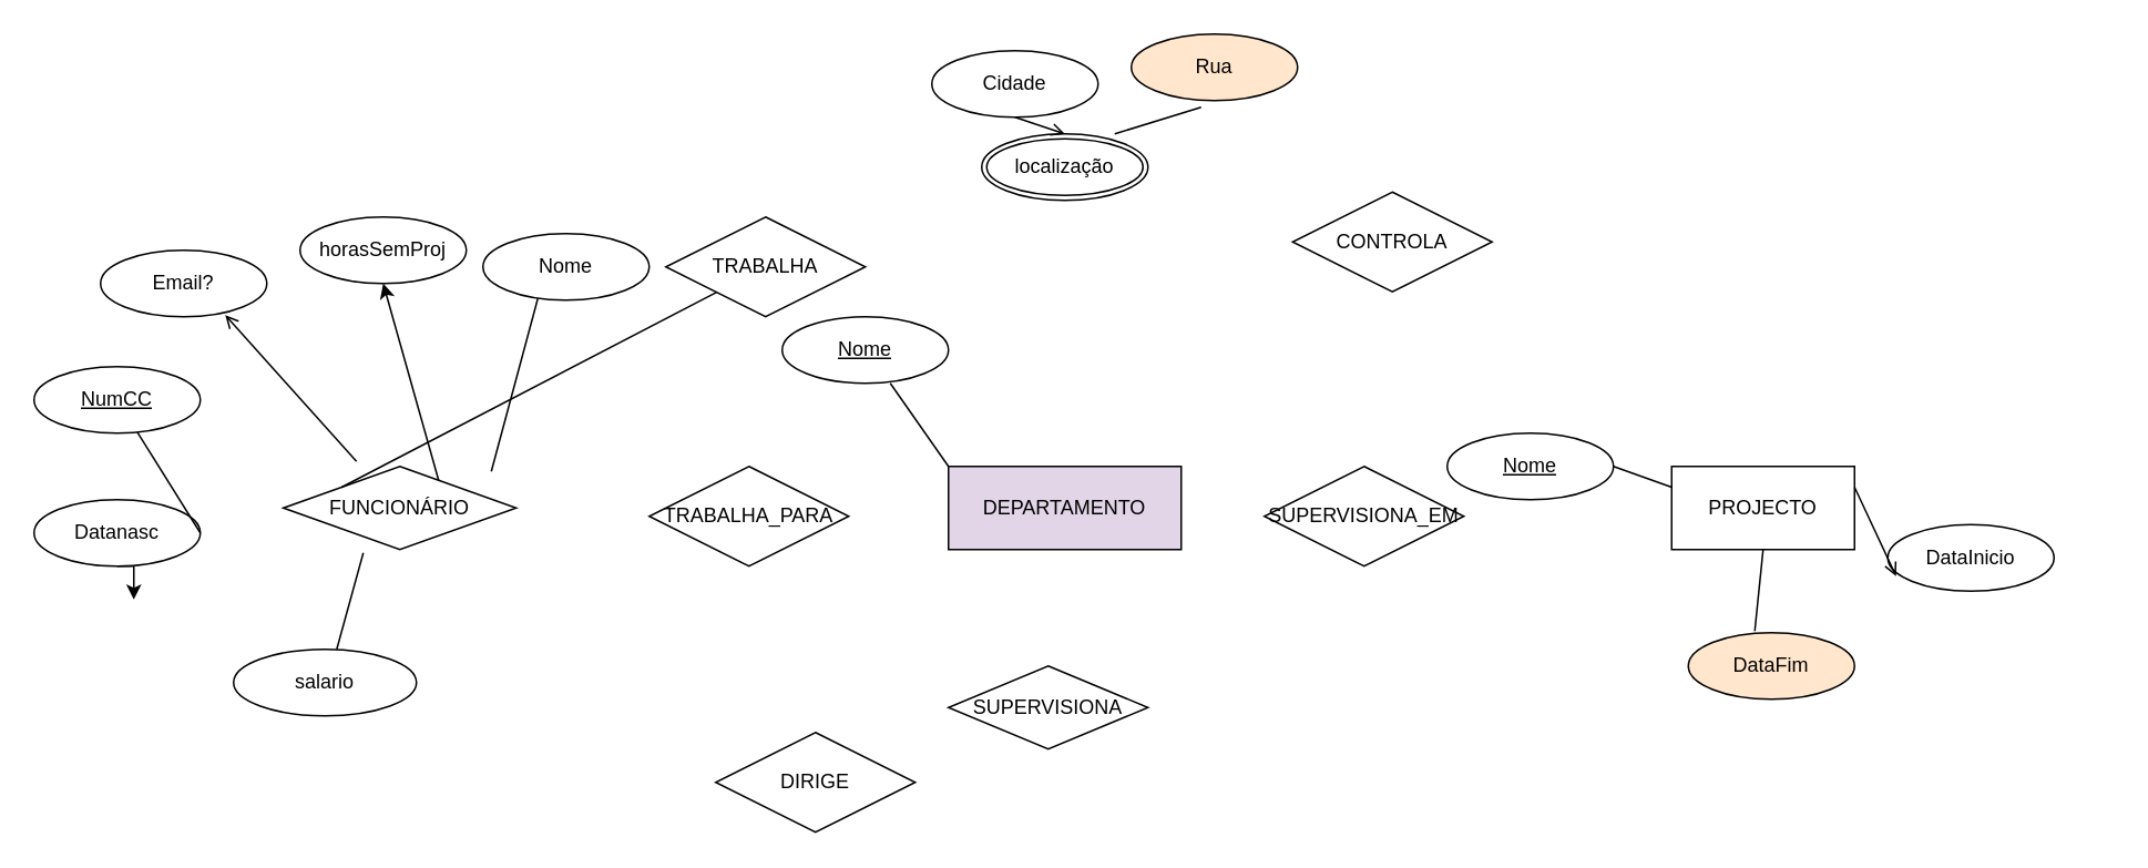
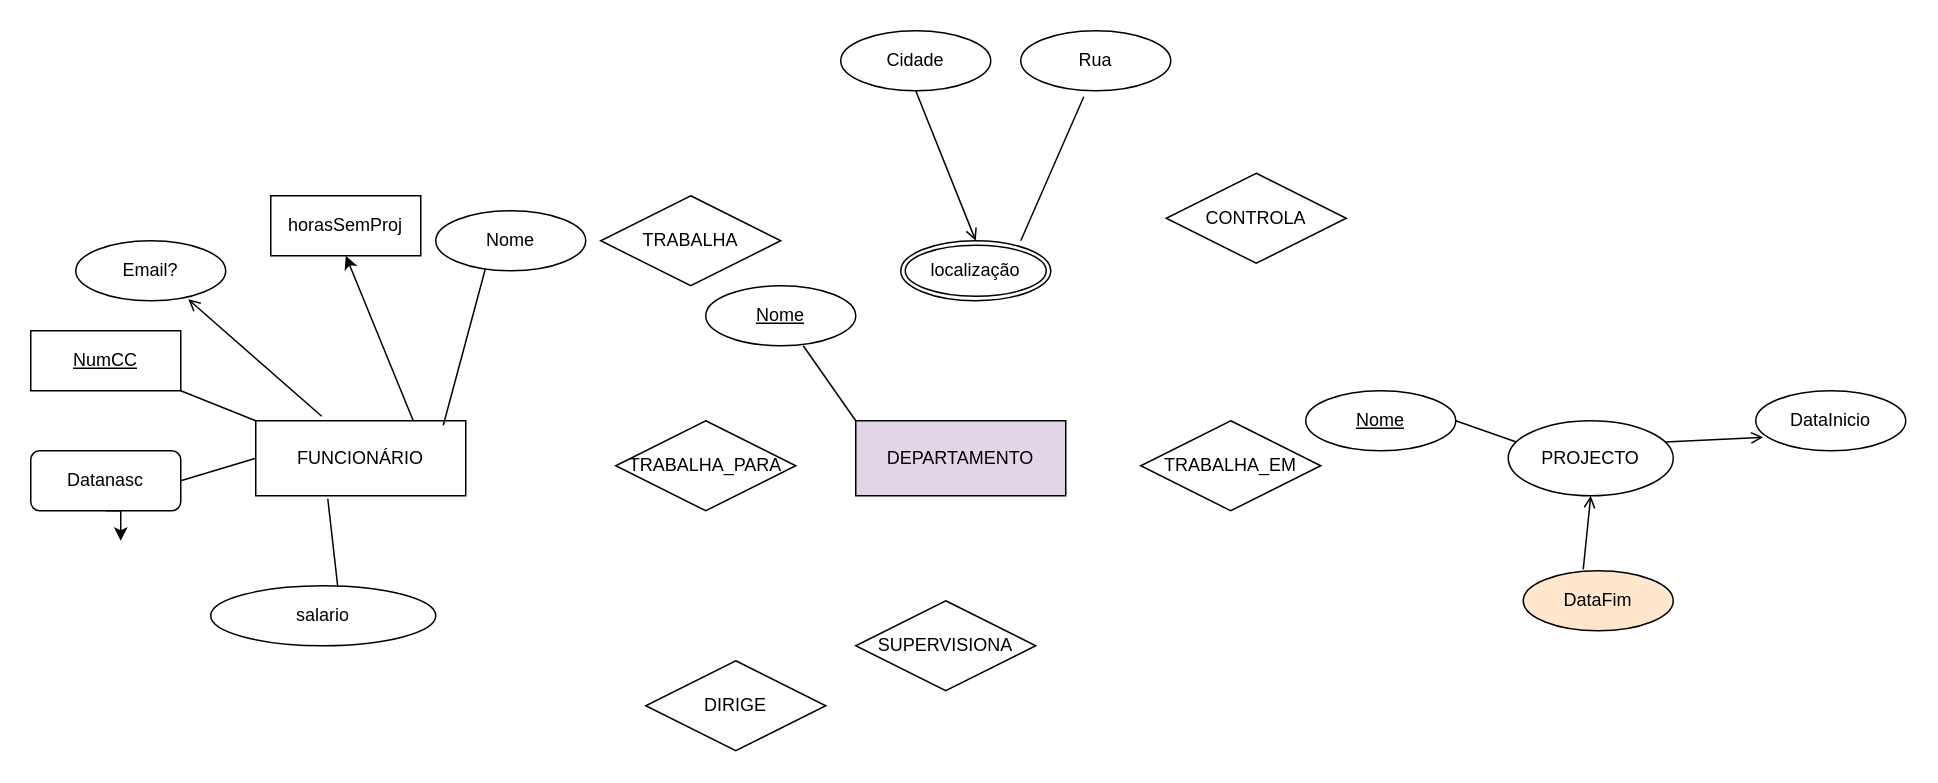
- <mxCell id="25" value="Rua" style="ellipse;whiteSpace=wrap;html=1;align=center;fillColor=#ffe6cc;" parent="1" vertex="1"><mxGeometry x="680" y="20" width="100" height="40" as="geometry" /></mxCell>
+ <mxCell id="25" value="Rua" style="ellipse;whiteSpace=wrap;html=1;align=center;" parent="1" vertex="1"><mxGeometry x="680" y="20" width="100" height="40" as="geometry" /></mxCell>
- <mxCell id="26" value="Cidade" style="ellipse;whiteSpace=wrap;html=1;align=center;" parent="1" vertex="1"><mxGeometry x="560" y="30" width="100" height="40" as="geometry" /></mxCell>
+ <mxCell id="26" value="Cidade" style="ellipse;whiteSpace=wrap;html=1;align=center;" parent="1" vertex="1"><mxGeometry x="560" y="20" width="100" height="40" as="geometry" /></mxCell>
- <mxCell id="15" value="localização" style="ellipse;shape=doubleEllipse;margin=3;whiteSpace=wrap;html=1;align=center;" parent="1" vertex="1"><mxGeometry x="590" y="80" width="100" height="40" as="geometry" /></mxCell>
+ <mxCell id="15" value="localização" style="ellipse;shape=doubleEllipse;margin=3;whiteSpace=wrap;html=1;align=center;" parent="1" vertex="1"><mxGeometry x="600" y="160" width="100" height="40" as="geometry" /></mxCell>
- <mxCell id="9" value="horasSemProj" style="ellipse;whiteSpace=wrap;html=1;align=center;" parent="1" vertex="1"><mxGeometry x="180" y="130" width="100" height="40" as="geometry" /></mxCell>
+ <mxCell id="9" value="horasSemProj" style="whiteSpace=wrap;html=1;align=center;rounded=0;" parent="1" vertex="1"><mxGeometry x="180" y="130" width="100" height="40" as="geometry" /></mxCell>
- <mxCell id="7" value="Email?" style="ellipse;whiteSpace=wrap;html=1;align=center;" parent="1" vertex="1"><mxGeometry x="60" y="150" width="100" height="40" as="geometry" /></mxCell>
+ <mxCell id="7" value="Email?" style="ellipse;whiteSpace=wrap;html=1;align=center;" parent="1" vertex="1"><mxGeometry x="50" y="160" width="100" height="40" as="geometry" /></mxCell>
- <mxCell id="13" value="" style="endArrow=none;html=1;rounded=0;exitX=0;exitY=0;exitDx=0;exitDy=0;" parent="1" source="4" edge="1" target="33"><mxGeometry relative="1" as="geometry"><mxPoint x="110" y="310" as="sourcePoint" /><mxPoint x="122" y="257" as="targetPoint" /></mxGeometry></mxCell>
+ <mxCell id="13" value="" style="endArrow=none;html=1;rounded=0;exitX=0;exitY=0;exitDx=0;exitDy=0;entryX=1;entryY=1;entryDx=0;entryDy=0;" parent="1" source="4" edge="1" target="19"><mxGeometry relative="1" as="geometry"><mxPoint x="110" y="310" as="sourcePoint" /><mxPoint x="122" y="257" as="targetPoint" /></mxGeometry></mxCell>
- <mxCell id="19" value="NumCC" style="ellipse;whiteSpace=wrap;html=1;align=center;fontStyle=4;" parent="1" vertex="1"><mxGeometry x="20" y="220" width="100" height="40" as="geometry" /></mxCell>
+ <mxCell id="19" value="NumCC" style="whiteSpace=wrap;html=1;align=center;fontStyle=4;rounded=0;" parent="1" vertex="1"><mxGeometry x="20" y="220" width="100" height="40" as="geometry" /></mxCell>
- <mxCell id="12" value="" style="endArrow=none;html=1;rounded=0;exitX=1;exitY=0.5;exitDx=0;exitDy=0;" parent="1" source="6" target="19" edge="1"><mxGeometry relative="1" as="geometry"><mxPoint x="120" y="320" as="sourcePoint" /><mxPoint x="115" y="290" as="targetPoint" /></mxGeometry></mxCell>
+ <mxCell id="12" value="" style="endArrow=none;html=1;rounded=0;entryX=0;entryY=0.5;entryDx=0;entryDy=0;exitX=1;exitY=0.5;exitDx=0;exitDy=0;" parent="1" source="6" target="4" edge="1"><mxGeometry relative="1" as="geometry"><mxPoint x="120" y="320" as="sourcePoint" /><mxPoint x="115" y="290" as="targetPoint" /></mxGeometry></mxCell>
- <mxCell id="4" value="FUNCIONÁRIO" style="rhombus;whiteSpace=wrap;html=1;align=center;" parent="1" vertex="1"><mxGeometry x="170" y="280" width="140" height="50" as="geometry" /></mxCell>
+ <mxCell id="4" value="FUNCIONÁRIO" style="whiteSpace=wrap;html=1;align=center;" parent="1" vertex="1"><mxGeometry x="170" y="280" width="140" height="50" as="geometry" /></mxCell>
- <mxCell id="3" value="PROJECTO" style="whiteSpace=wrap;html=1;align=center;" parent="1" vertex="1"><mxGeometry x="1005" y="280" width="110" height="50" as="geometry" /></mxCell>
+ <mxCell id="3" value="PROJECTO" style="ellipse;whiteSpace=wrap;html=1;align=center;" parent="1" vertex="1"><mxGeometry x="1005" y="280" width="110" height="50" as="geometry" /></mxCell>
- <mxCell id="32" value="TRABALHA_PARA" style="shape=rhombus;perimeter=rhombusPerimeter;whiteSpace=wrap;html=1;align=center;" vertex="1" parent="1"><mxGeometry x="390" y="280" width="120" height="60" as="geometry" /></mxCell>
+ <mxCell id="32" value="TRABALHA_PARA" style="shape=rhombus;perimeter=rhombusPerimeter;whiteSpace=wrap;html=1;align=center;" vertex="1" parent="1"><mxGeometry x="410" y="280" width="120" height="60" as="geometry" /></mxCell>
- <mxCell id="36" value="SUPERVISIONA_EM" style="shape=rhombus;perimeter=rhombusPerimeter;whiteSpace=wrap;html=1;align=center;" vertex="1" parent="1"><mxGeometry x="760" y="280" width="120" height="60" as="geometry" /></mxCell>
+ <mxCell id="36" value="TRABALHA_EM" style="shape=rhombus;perimeter=rhombusPerimeter;whiteSpace=wrap;html=1;align=center;" vertex="1" parent="1"><mxGeometry x="760" y="280" width="120" height="60" as="geometry" /></mxCell>
- <mxCell id="6" value="Datanasc" style="ellipse;whiteSpace=wrap;html=1;align=center;" parent="1" vertex="1"><mxGeometry x="20" y="300" width="100" height="40" as="geometry" /></mxCell>
+ <mxCell id="6" value="Datanasc" style="whiteSpace=wrap;html=1;align=center;rounded=1;" parent="1" vertex="1"><mxGeometry x="20" y="300" width="100" height="40" as="geometry" /></mxCell>
- <mxCell id="29" value="" style="endArrow=none;html=1;rounded=0;entryX=0.5;entryY=1;entryDx=0;entryDy=0;exitX=0.4;exitY=-0.025;exitDx=0;exitDy=0;exitPerimeter=0;" parent="1" source="17" target="3" edge="1"><mxGeometry relative="1" as="geometry"><mxPoint x="1040" y="420" as="sourcePoint" /><mxPoint x="1090" y="370" as="targetPoint" /></mxGeometry></mxCell>
+ <mxCell id="29" value="" style="endArrow=open;html=1;rounded=0;entryX=0.5;entryY=1;entryDx=0;entryDy=0;exitX=0.4;exitY=-0.025;exitDx=0;exitDy=0;exitPerimeter=0;" parent="1" source="17" target="3" edge="1"><mxGeometry relative="1" as="geometry"><mxPoint x="1040" y="420" as="sourcePoint" /><mxPoint x="1090" y="370" as="targetPoint" /></mxGeometry></mxCell>
- <mxCell id="18" value="DataInicio" style="ellipse;whiteSpace=wrap;html=1;align=center;" parent="1" vertex="1"><mxGeometry x="1135" y="315" width="100" height="40" as="geometry" /></mxCell>
+ <mxCell id="18" value="DataInicio" style="ellipse;whiteSpace=wrap;html=1;align=center;" parent="1" vertex="1"><mxGeometry x="1170" y="260" width="100" height="40" as="geometry" /></mxCell>
- <mxCell id="8" value="salario" style="ellipse;whiteSpace=wrap;html=1;align=center;" parent="1" vertex="1"><mxGeometry x="140" y="390" width="110" height="40" as="geometry" /></mxCell>
+ <mxCell id="8" value="salario" style="ellipse;whiteSpace=wrap;html=1;align=center;" parent="1" vertex="1"><mxGeometry x="140" y="390" width="150" height="40" as="geometry" /></mxCell>
- <mxCell id="31" value="SUPERVISIONA" style="shape=rhombus;perimeter=rhombusPerimeter;whiteSpace=wrap;html=1;align=center;" vertex="1" parent="1"><mxGeometry x="570" y="400" width="120" height="50" as="geometry" /></mxCell>
+ <mxCell id="31" value="SUPERVISIONA" style="shape=rhombus;perimeter=rhombusPerimeter;whiteSpace=wrap;html=1;align=center;" vertex="1" parent="1"><mxGeometry x="570" y="400" width="120" height="60" as="geometry" /></mxCell>
